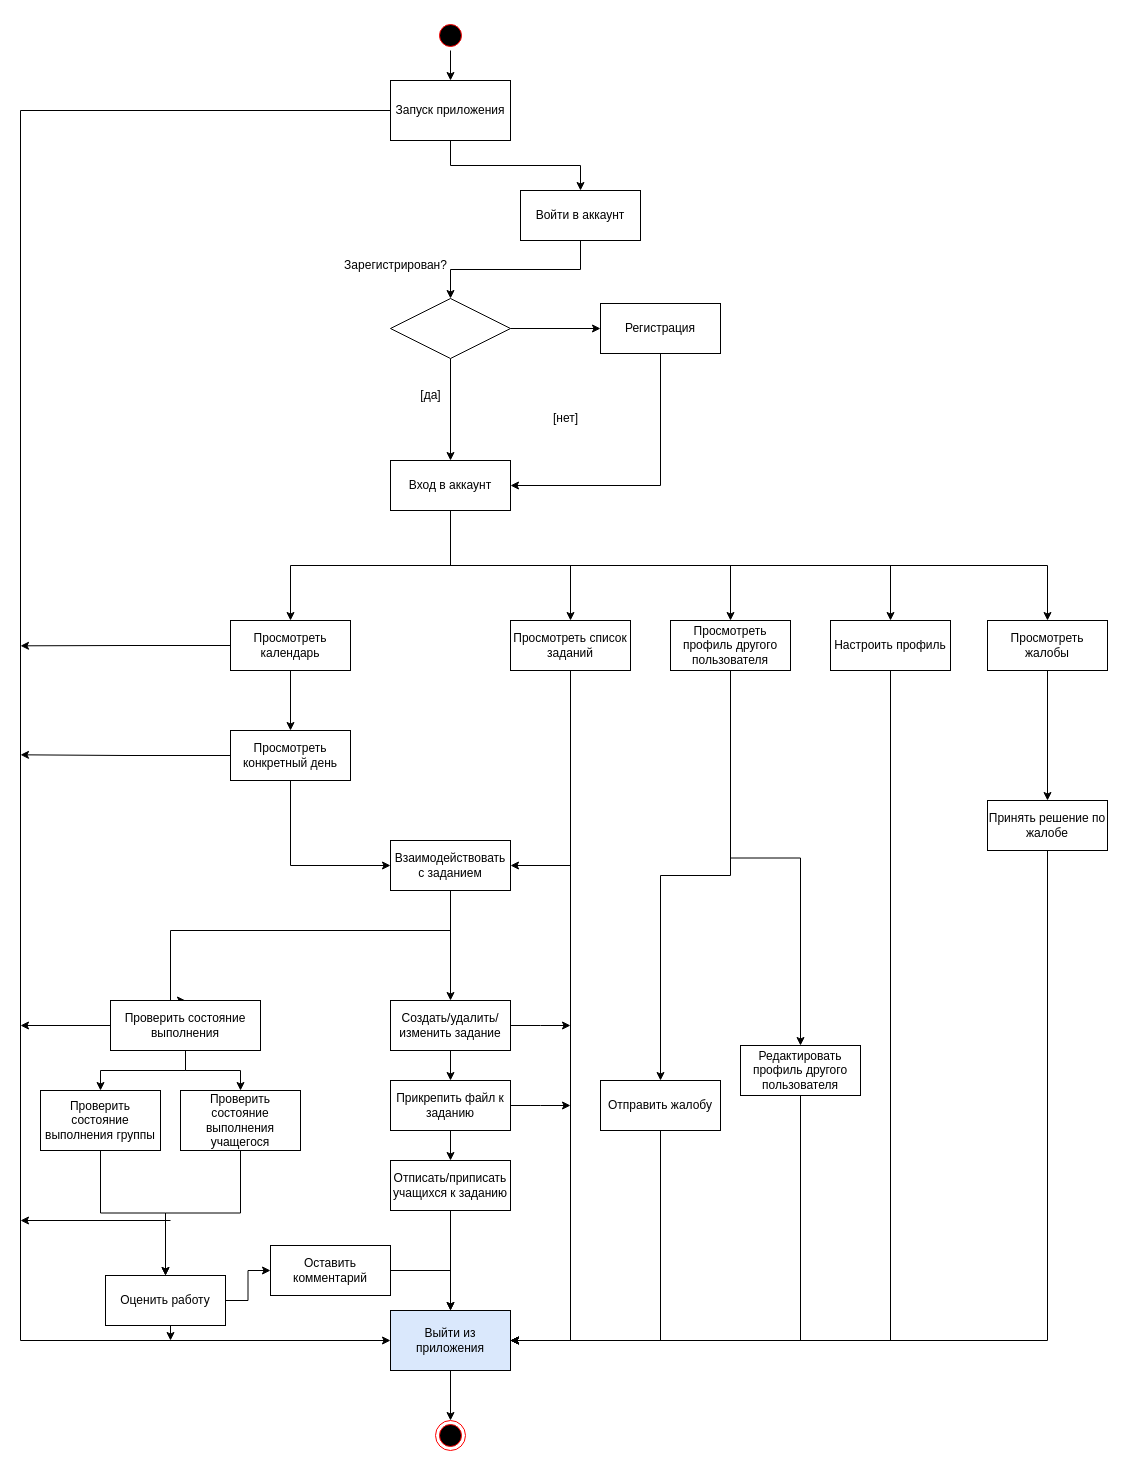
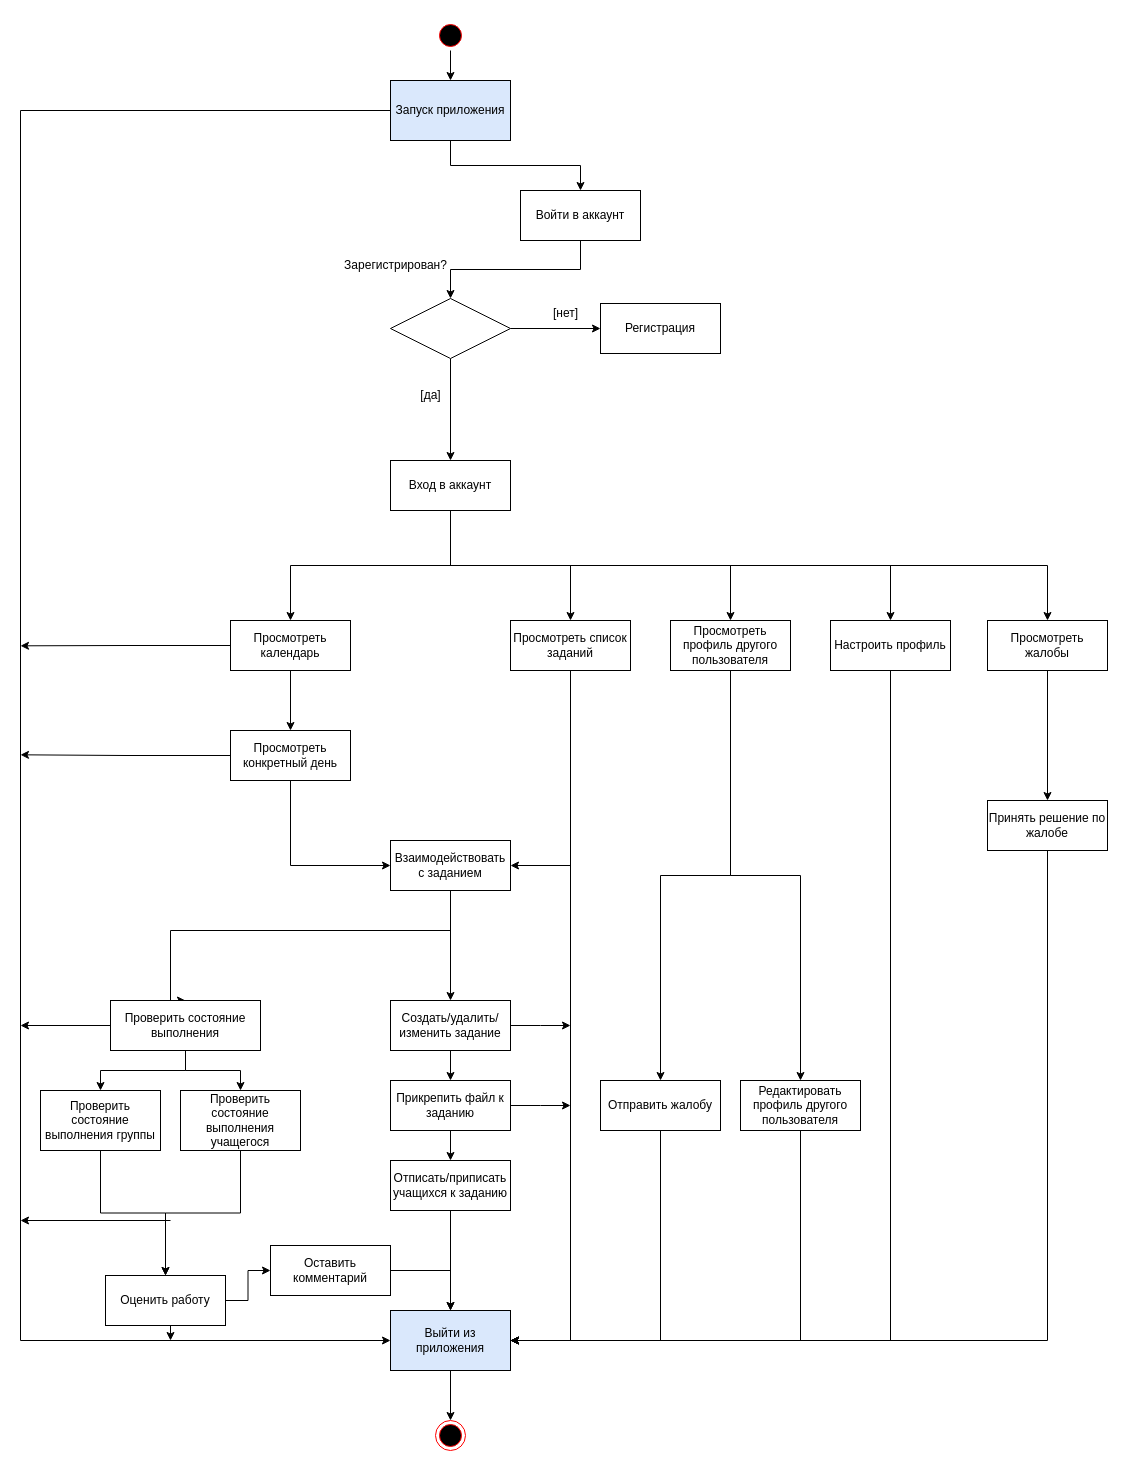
- <mxCell id="4" value="Запуск приложения" style="rounded=0;whiteSpace=wrap;html=1;" parent="1" vertex="1"><mxGeometry x="390" y="80" width="120" height="60" as="geometry" /></mxCell>
+ <mxCell id="4" value="Запуск приложения" style="rounded=0;whiteSpace=wrap;html=1;fillColor=#dae8fc;" parent="1" vertex="1"><mxGeometry x="390" y="80" width="120" height="60" as="geometry" /></mxCell>
- <mxCell id="18" value="[нет]" style="text;html=1;align=center;verticalAlign=middle;resizable=0;points=[];autosize=1;strokeColor=none;fillColor=none;" parent="1" vertex="1"><mxGeometry x="540" y="403" width="50" height="30" as="geometry" /></mxCell>
+ <mxCell id="18" value="[нет]" style="text;html=1;align=center;verticalAlign=middle;resizable=0;points=[];autosize=1;strokeColor=none;fillColor=none;" parent="1" vertex="1"><mxGeometry x="540" y="298" width="50" height="30" as="geometry" /></mxCell>
- <mxCell id="8" style="edgeStyle=orthogonalEdgeStyle;rounded=0;orthogonalLoop=1;jettySize=auto;html=1;exitX=0.5;exitY=1;exitDx=0;exitDy=0;entryX=1;entryY=0.5;entryDx=0;entryDy=0;" parent="1" source="9" target="25" edge="1"><mxGeometry relative="1" as="geometry" /></mxCell>
- <mxCell id="72" value="Редактировать профиль другого пользователя" style="whiteSpace=wrap;html=1;fillColor=rgb(255, 255, 255);strokeColor=rgb(0, 0, 0);fontColor=rgb(0, 0, 0);" vertex="1" parent="1"><mxGeometry x="740" y="1045" width="120" height="50" as="geometry" /></mxCell>
+ <mxCell id="72" value="Редактировать профиль другого пользователя" style="whiteSpace=wrap;html=1;fillColor=rgb(255, 255, 255);strokeColor=rgb(0, 0, 0);fontColor=rgb(0, 0, 0);" vertex="1" parent="1"><mxGeometry x="740" y="1080" width="120" height="50" as="geometry" /></mxCell>
